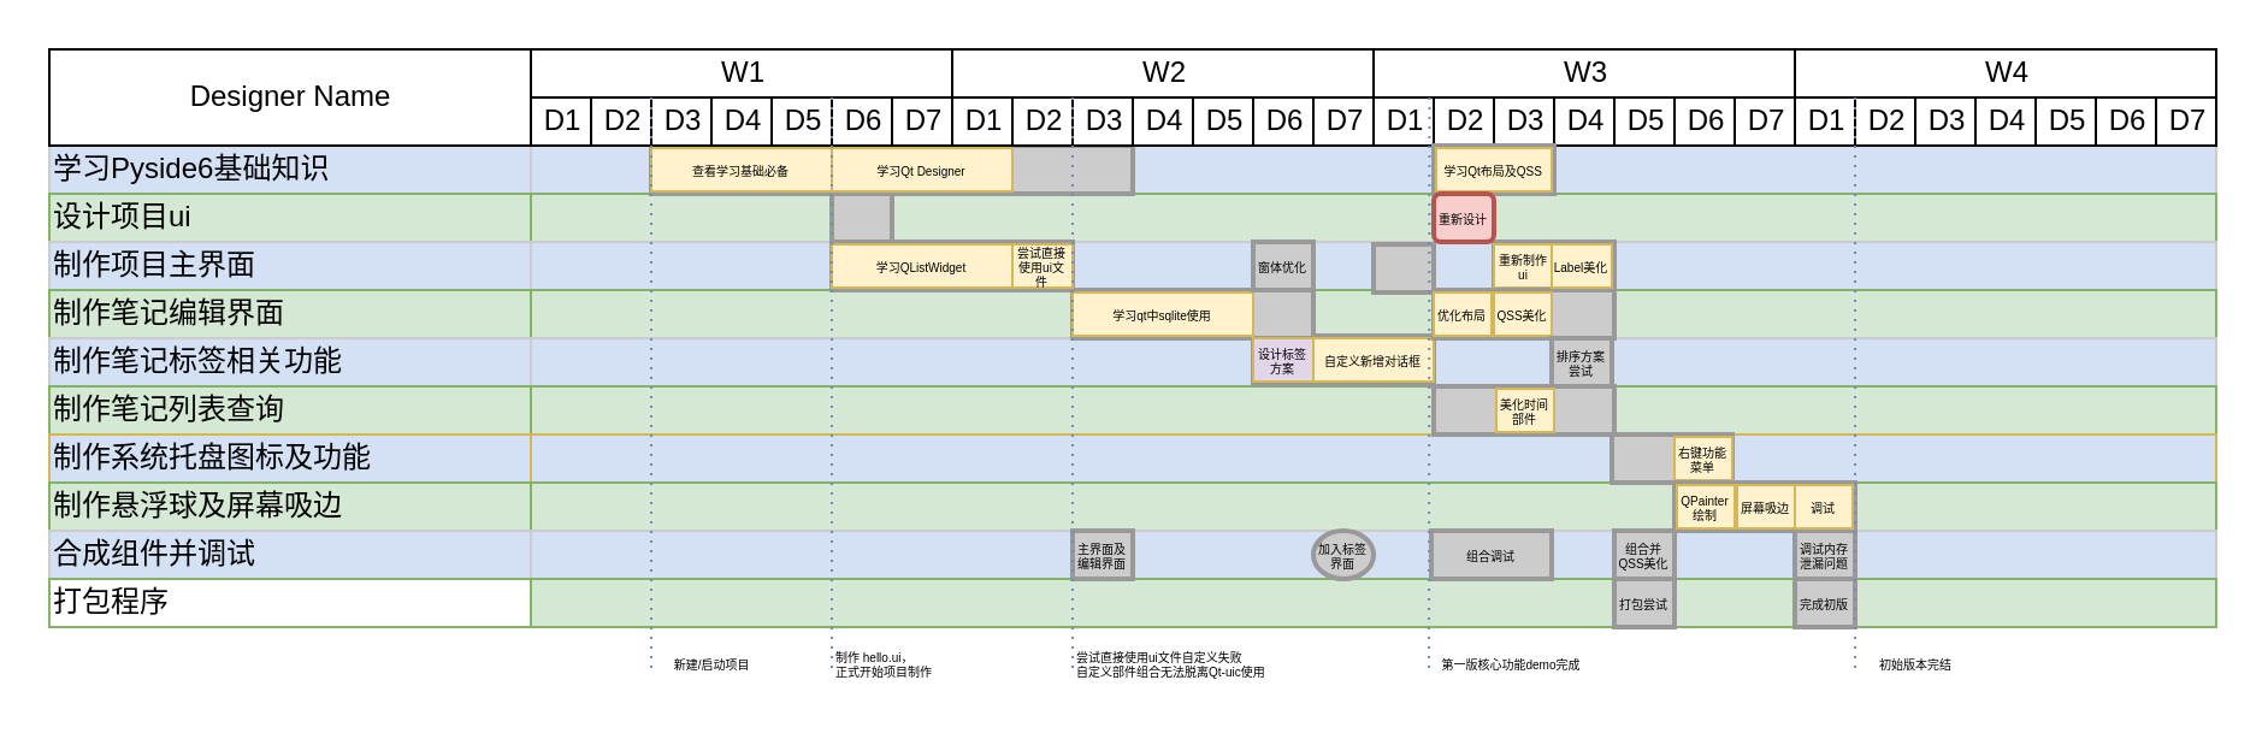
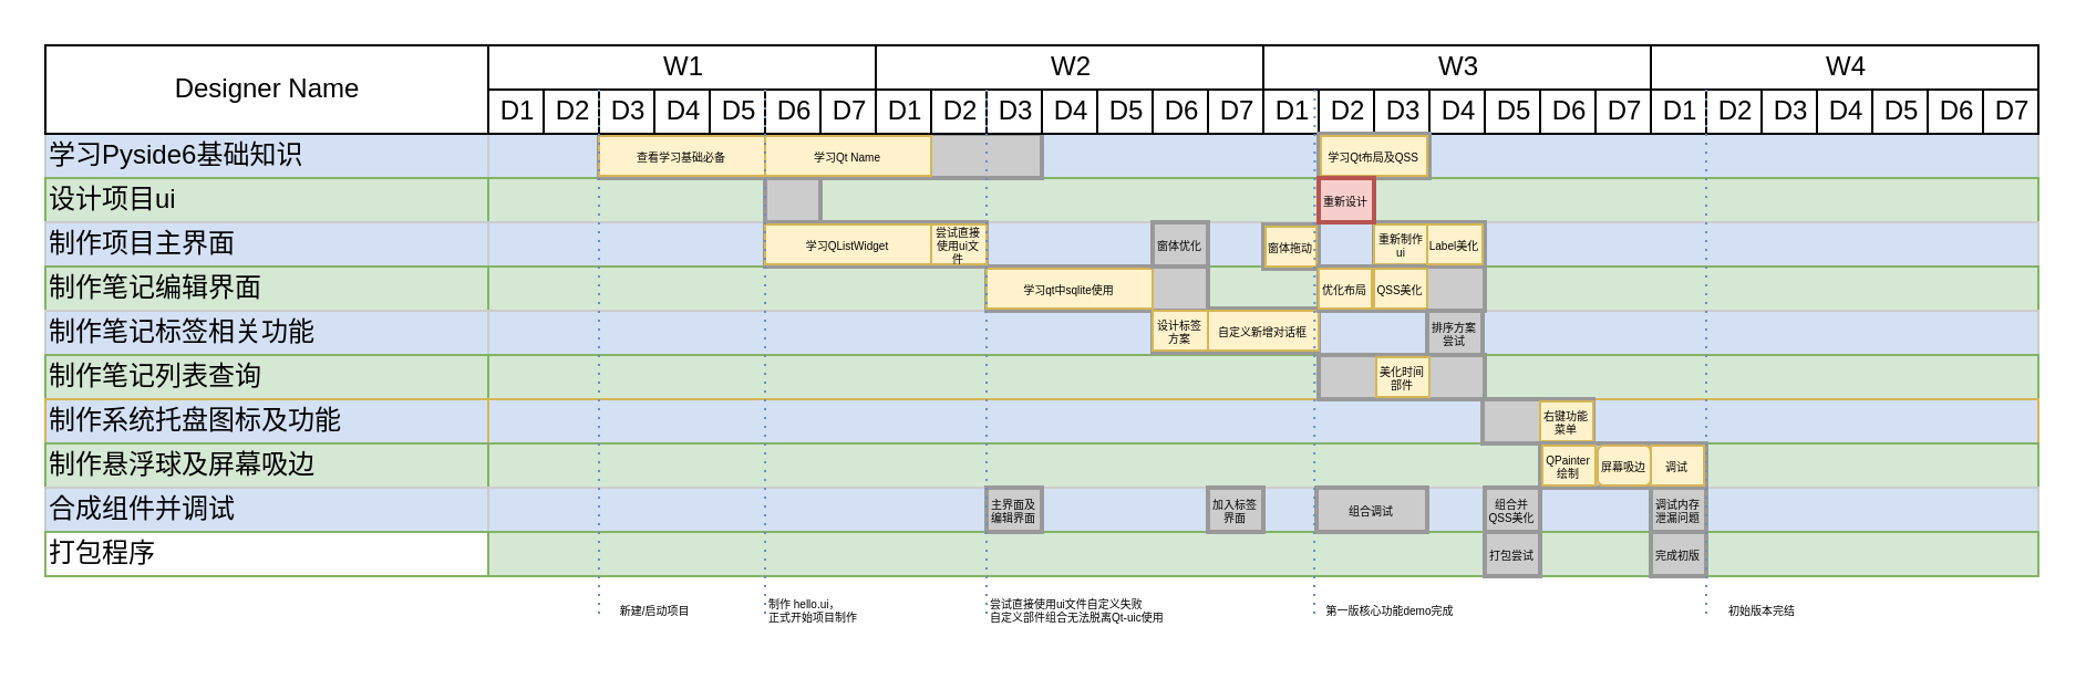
- <mxCell id="65" value="学习Qt Designer" style="whiteSpace=wrap;html=1;strokeWidth=1;fillColor=#fff2cc;fontSize=5;align=center;strokeColor=#d6b656;" vertex="1" parent="1"><mxGeometry x="345" y="61" width="75" height="18" as="geometry" /></mxCell>
+ <mxCell id="65" value="学习Qt Name" style="whiteSpace=wrap;html=1;strokeWidth=1;fillColor=#fff2cc;fontSize=5;align=center;strokeColor=#d6b656;" vertex="1" parent="1"><mxGeometry x="345" y="61" width="75" height="18" as="geometry" /></mxCell>
- <mxCell id="109" value="重新设计" style="whiteSpace=wrap;html=1;strokeWidth=2;fillColor=#f8cecc;fontSize=5;align=center;strokeColor=#b85450;rounded=1;" vertex="1" parent="1"><mxGeometry x="595" y="80" width="25" height="20" as="geometry" /></mxCell>
+ <mxCell id="109" value="重新设计" style="whiteSpace=wrap;html=1;strokeWidth=2;fillColor=#f8cecc;fontSize=5;align=center;strokeColor=#b85450;" vertex="1" parent="1"><mxGeometry x="595" y="80" width="25" height="20" as="geometry" /></mxCell>
+ <mxCell id="73" value="窗体拖动" style="whiteSpace=wrap;html=1;strokeWidth=1;fillColor=#fff2cc;fontSize=5;align=center;strokeColor=#d6b656;" vertex="1" parent="1"><mxGeometry x="571" y="102" width="23" height="18" as="geometry" /></mxCell>
- <mxCell id="67" value="设计标签方案" style="whiteSpace=wrap;html=1;strokeWidth=1;fillColor=#e1d5e7;fontSize=5;align=center;strokeColor=#d6b656;" vertex="1" parent="1"><mxGeometry x="520" y="140" width="25" height="18" as="geometry" /></mxCell>
+ <mxCell id="67" value="设计标签方案" style="whiteSpace=wrap;html=1;strokeWidth=1;fillColor=#fff2cc;fontSize=5;align=center;strokeColor=#d6b656;" vertex="1" parent="1"><mxGeometry x="520" y="140" width="25" height="18" as="geometry" /></mxCell>
- <mxCell id="88" value="屏幕吸边" style="whiteSpace=wrap;html=1;strokeWidth=1;fillColor=#fff2cc;fontSize=5;align=center;strokeColor=#d6b656;" vertex="1" parent="1"><mxGeometry x="721" y="201" width="24" height="18" as="geometry" /></mxCell>
+ <mxCell id="88" value="屏幕吸边" style="whiteSpace=wrap;html=1;strokeWidth=1;fillColor=#fff2cc;fontSize=5;align=center;strokeColor=#d6b656;rounded=1;" vertex="1" parent="1"><mxGeometry x="721" y="201" width="24" height="18" as="geometry" /></mxCell>
- <mxCell id="98" value="加入标签界面" style="ellipse;whiteSpace=wrap;html=1;strokeWidth=2;fillColor=#CCCCCC;gradientColor=none;fontSize=5;align=center;strokeColor=#999999;" vertex="1" parent="1"><mxGeometry x="545" y="220" width="25" height="20" as="geometry" /></mxCell>
+ <mxCell id="98" value="加入标签界面" style="whiteSpace=wrap;html=1;strokeWidth=2;fillColor=#CCCCCC;gradientColor=none;fontSize=5;align=center;strokeColor=#999999;" vertex="1" parent="1"><mxGeometry x="545" y="220" width="25" height="20" as="geometry" /></mxCell>
